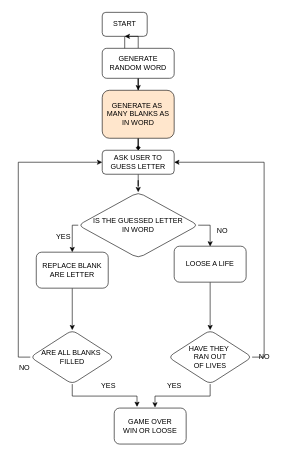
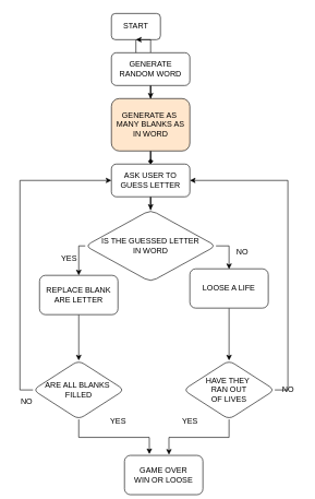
- <mxCell id="11" value="ASK USER TO GUESS LETTER" style="whiteSpace=wrap;html=1;rounded=1;" vertex="1" parent="1"><mxGeometry x="170" y="250" width="120" height="40" as="geometry" /></mxCell>
+ <mxCell id="11" value="ASK USER TO GUESS LETTER" style="whiteSpace=wrap;html=1;rounded=1;" vertex="1" parent="1"><mxGeometry x="170" y="250" width="120" height="50" as="geometry" /></mxCell>
- <mxCell id="27" value="GAME OVER&lt;br&gt;WIN OR LOOSE" style="rounded=1;whiteSpace=wrap;html=1;" vertex="1" parent="1"><mxGeometry x="190" y="680" width="120" height="60" as="geometry" /></mxCell>
+ <mxCell id="27" value="GAME OVER&lt;br&gt;WIN OR LOOSE" style="rounded=1;whiteSpace=wrap;html=1;" vertex="1" parent="1"><mxGeometry x="190" y="695" width="120" height="60" as="geometry" /></mxCell>
